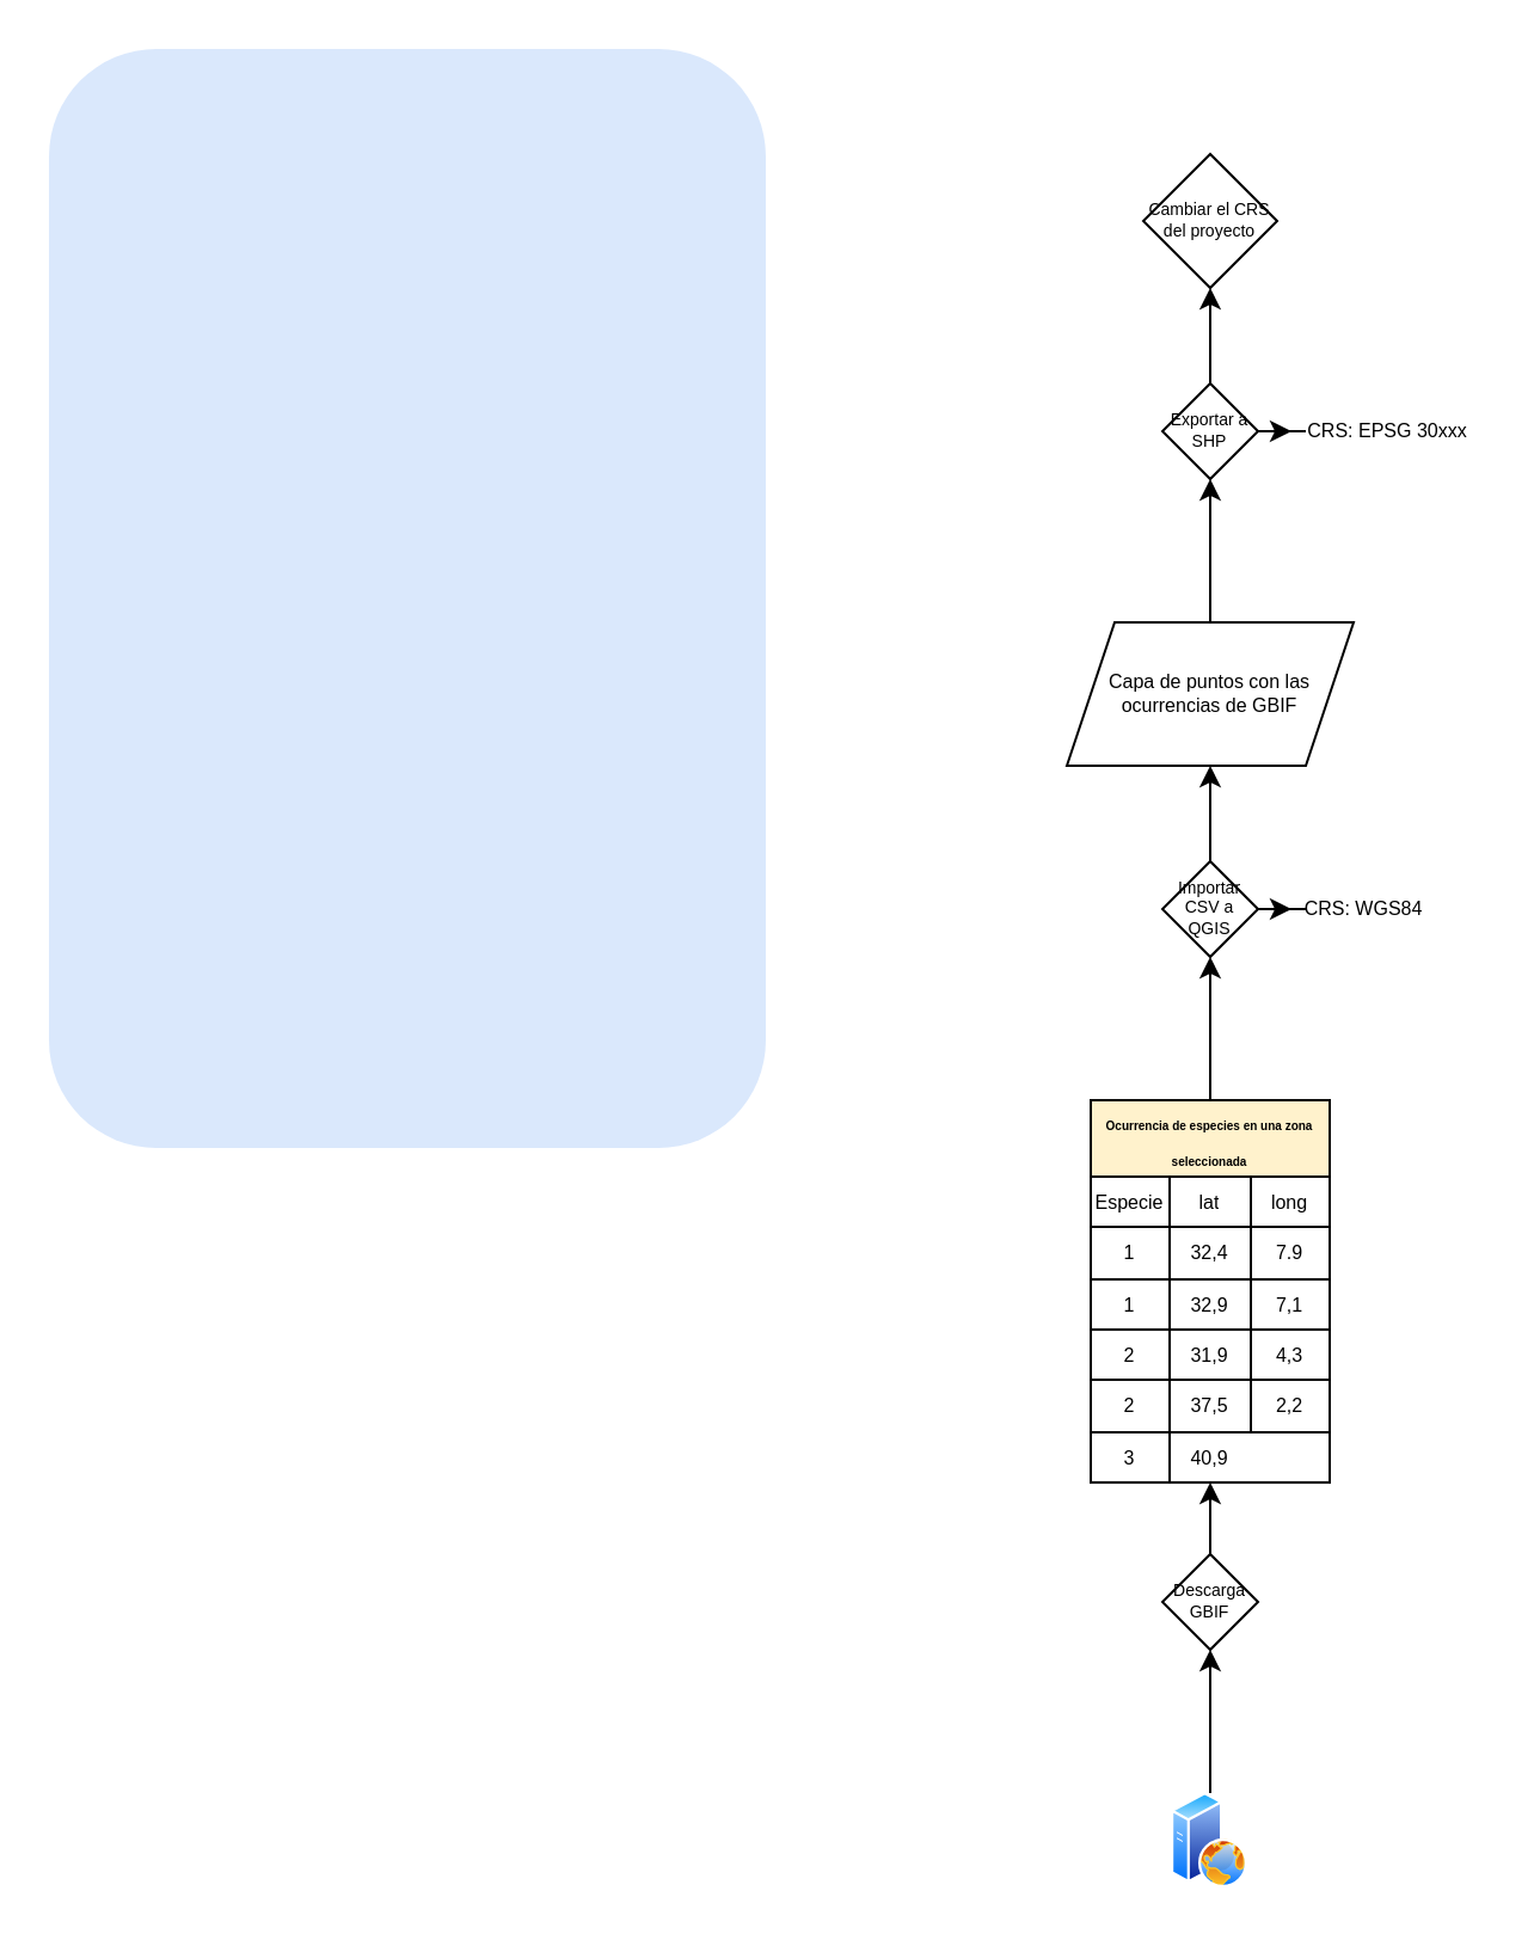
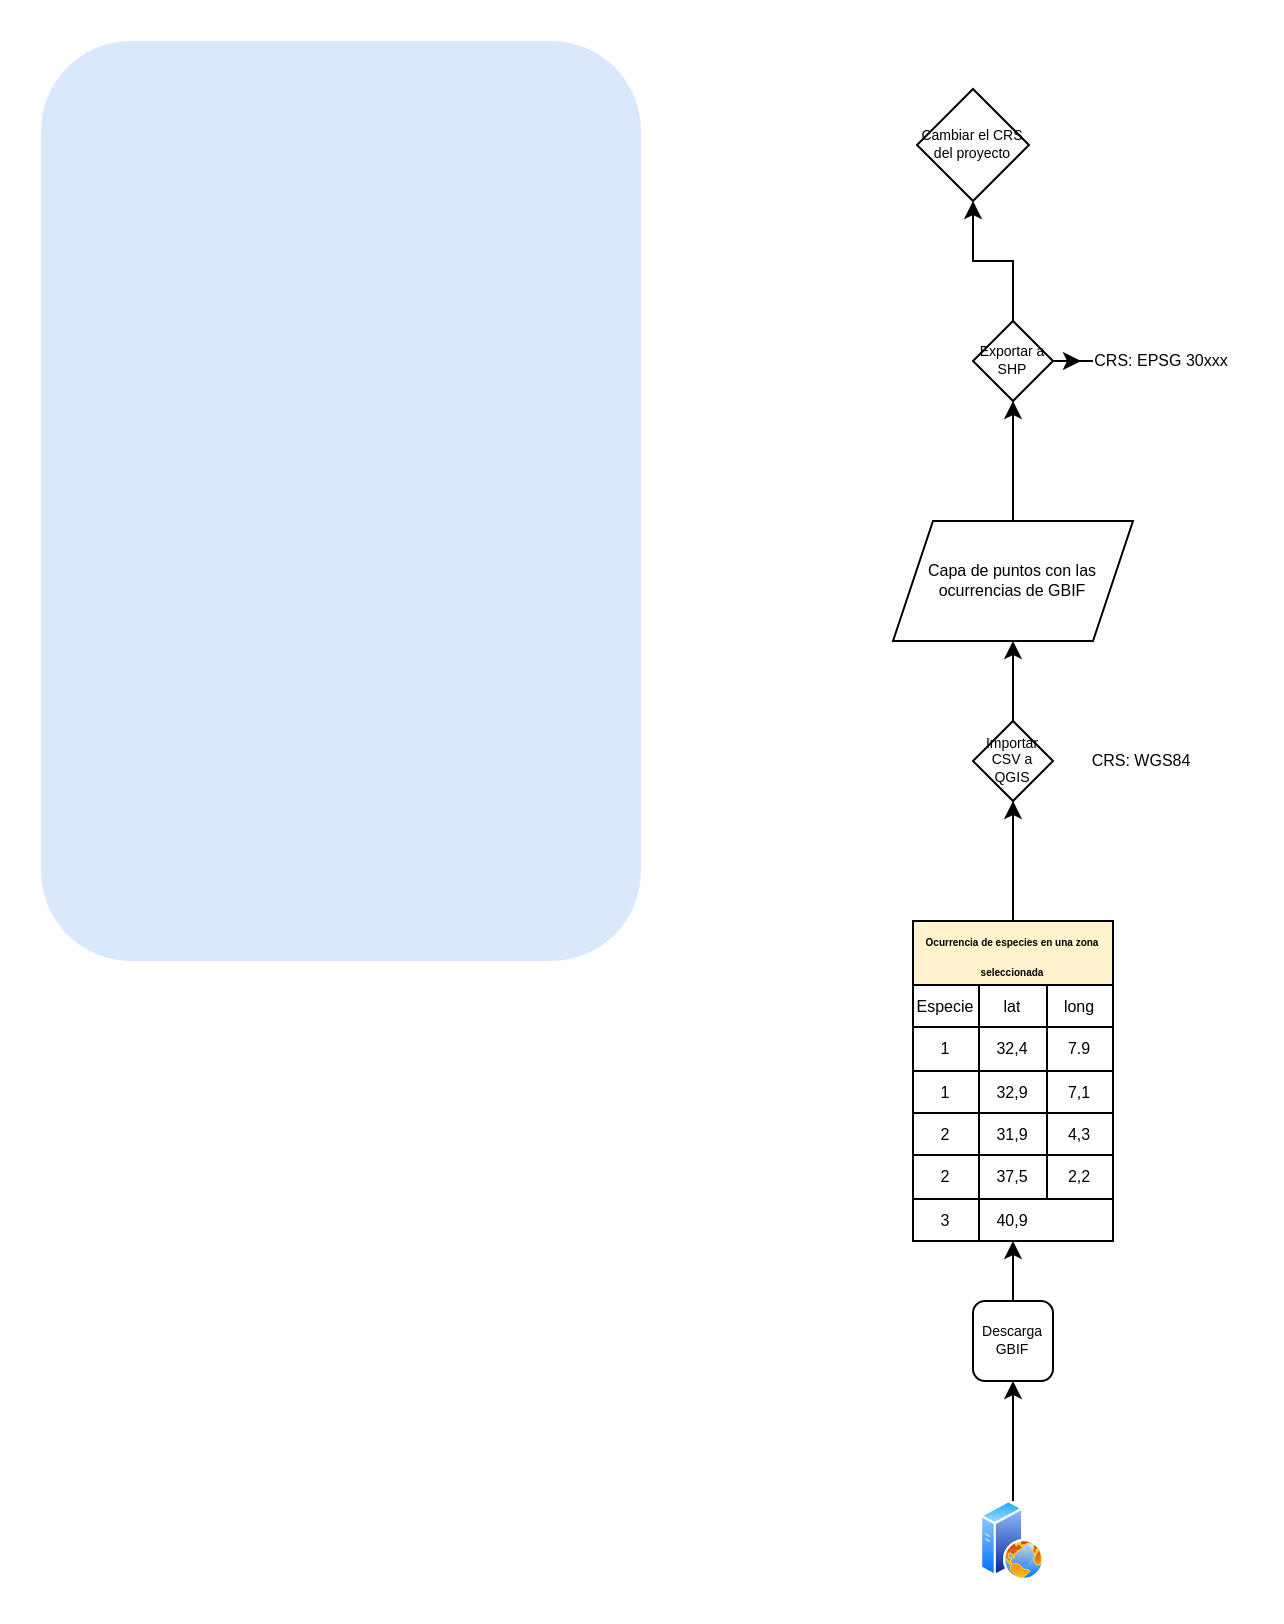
- <mxCell id="46" value="Cambiar el CRS del proyecto" style="rhombus;whiteSpace=wrap;html=1;fontSize=7;" vertex="1" parent="1"><mxGeometry x="478" y="64" width="56" height="56" as="geometry" /></mxCell>
+ <mxCell id="46" value="Cambiar el CRS del proyecto" style="rhombus;whiteSpace=wrap;html=1;fontSize=7;" vertex="1" parent="1"><mxGeometry x="458" y="44" width="56" height="56" as="geometry" /></mxCell>
- <mxCell id="36" style="edgeStyle=orthogonalEdgeStyle;rounded=0;orthogonalLoop=1;jettySize=auto;html=1;fontSize=8;" edge="1" parent="1" source="37" target="41"><mxGeometry relative="1" as="geometry" /></mxCell>
- <mxCell id="6" value="Descarga GBIF" style="rhombus;whiteSpace=wrap;html=1;fontSize=7;" vertex="1" parent="1"><mxGeometry x="486" y="650" width="40" height="40" as="geometry" /></mxCell>
+ <mxCell id="6" value="Descarga GBIF" style="whiteSpace=wrap;html=1;fontSize=7;rounded=1;" vertex="1" parent="1"><mxGeometry x="486" y="650" width="40" height="40" as="geometry" /></mxCell>
